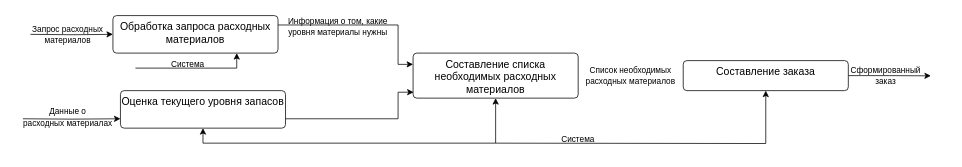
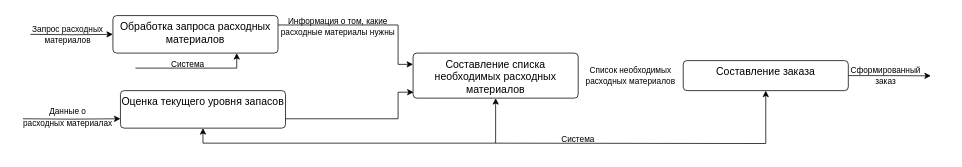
- <mxCell id="13" value="&lt;font style=&quot;font-size: 11px;&quot;&gt;Информация о том, какие уровня материалы нужны&lt;br&gt;&lt;/font&gt;" style="text;html=1;strokeColor=none;fillColor=none;align=center;verticalAlign=middle;whiteSpace=wrap;rounded=0;" vertex="1" parent="1"><mxGeometry x="370" y="20" width="160" height="30" as="geometry" /></mxCell>
+ <mxCell id="13" value="&lt;font style=&quot;font-size: 11px;&quot;&gt;Информация о том, какие расходные материалы нужны&lt;br&gt;&lt;/font&gt;" style="text;html=1;strokeColor=none;fillColor=none;align=center;verticalAlign=middle;whiteSpace=wrap;rounded=0;" vertex="1" parent="1"><mxGeometry x="370" y="20" width="160" height="30" as="geometry" /></mxCell>
